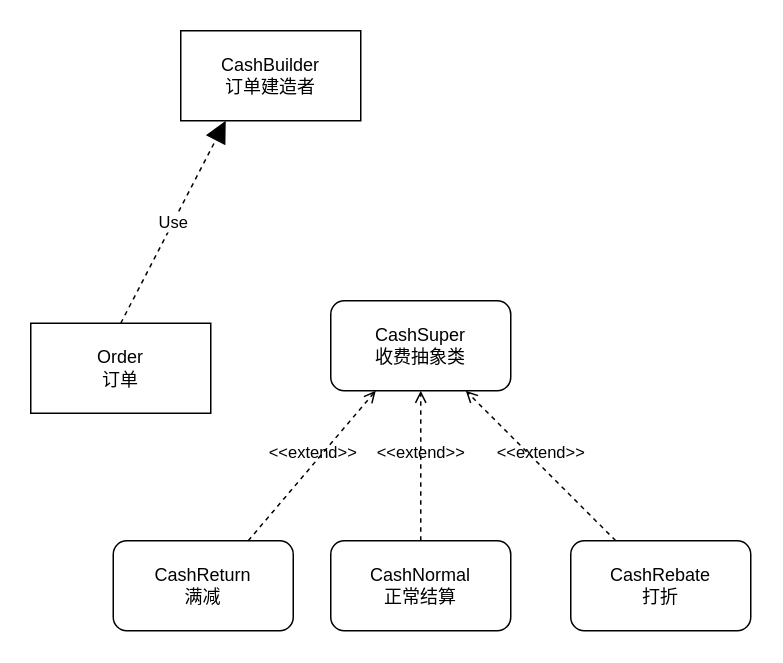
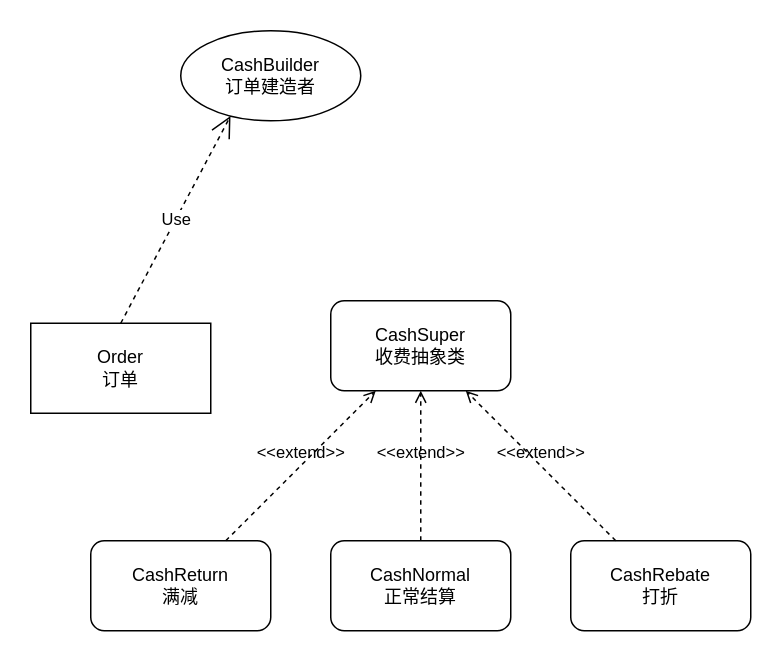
- <mxCell id="10" value="CashBuilder&lt;br&gt;订单建造者" style="rounded=0;whiteSpace=wrap;html=1;" vertex="1" parent="1"><mxGeometry x="120" y="20" width="120" height="60" as="geometry" /></mxCell>
+ <mxCell id="10" value="CashBuilder&lt;br&gt;订单建造者" style="ellipse;whiteSpace=wrap;html=1;" vertex="1" parent="1"><mxGeometry x="120" y="20" width="120" height="60" as="geometry" /></mxCell>
- <mxCell id="11" value="Use" style="endArrow=block;endSize=12;dashed=1;html=1;rounded=0;exitX=0.5;exitY=0;exitDx=0;exitDy=0;entryX=0.25;entryY=1;entryDx=0;entryDy=0;" edge="1" parent="1" source="2" target="10"><mxGeometry width="160" relative="1" as="geometry"><mxPoint x="210" y="240" as="sourcePoint" /><mxPoint x="370" y="240" as="targetPoint" /></mxGeometry></mxCell>
+ <mxCell id="11" value="Use" style="endArrow=open;endSize=12;dashed=1;html=1;rounded=0;exitX=0.5;exitY=0;exitDx=0;exitDy=0;entryX=0.25;entryY=1;entryDx=0;entryDy=0;" edge="1" parent="1" source="2" target="10"><mxGeometry width="160" relative="1" as="geometry"><mxPoint x="210" y="240" as="sourcePoint" /><mxPoint x="370" y="240" as="targetPoint" /></mxGeometry></mxCell>
- <mxCell id="5" value="CashReturn&lt;br&gt;满减" style="rounded=1;whiteSpace=wrap;html=1;" vertex="1" parent="1"><mxGeometry x="75" y="360" width="120" height="60" as="geometry" /></mxCell>
+ <mxCell id="5" value="CashReturn&lt;br&gt;满减" style="rounded=1;whiteSpace=wrap;html=1;" vertex="1" parent="1"><mxGeometry x="60" y="360" width="120" height="60" as="geometry" /></mxCell>
